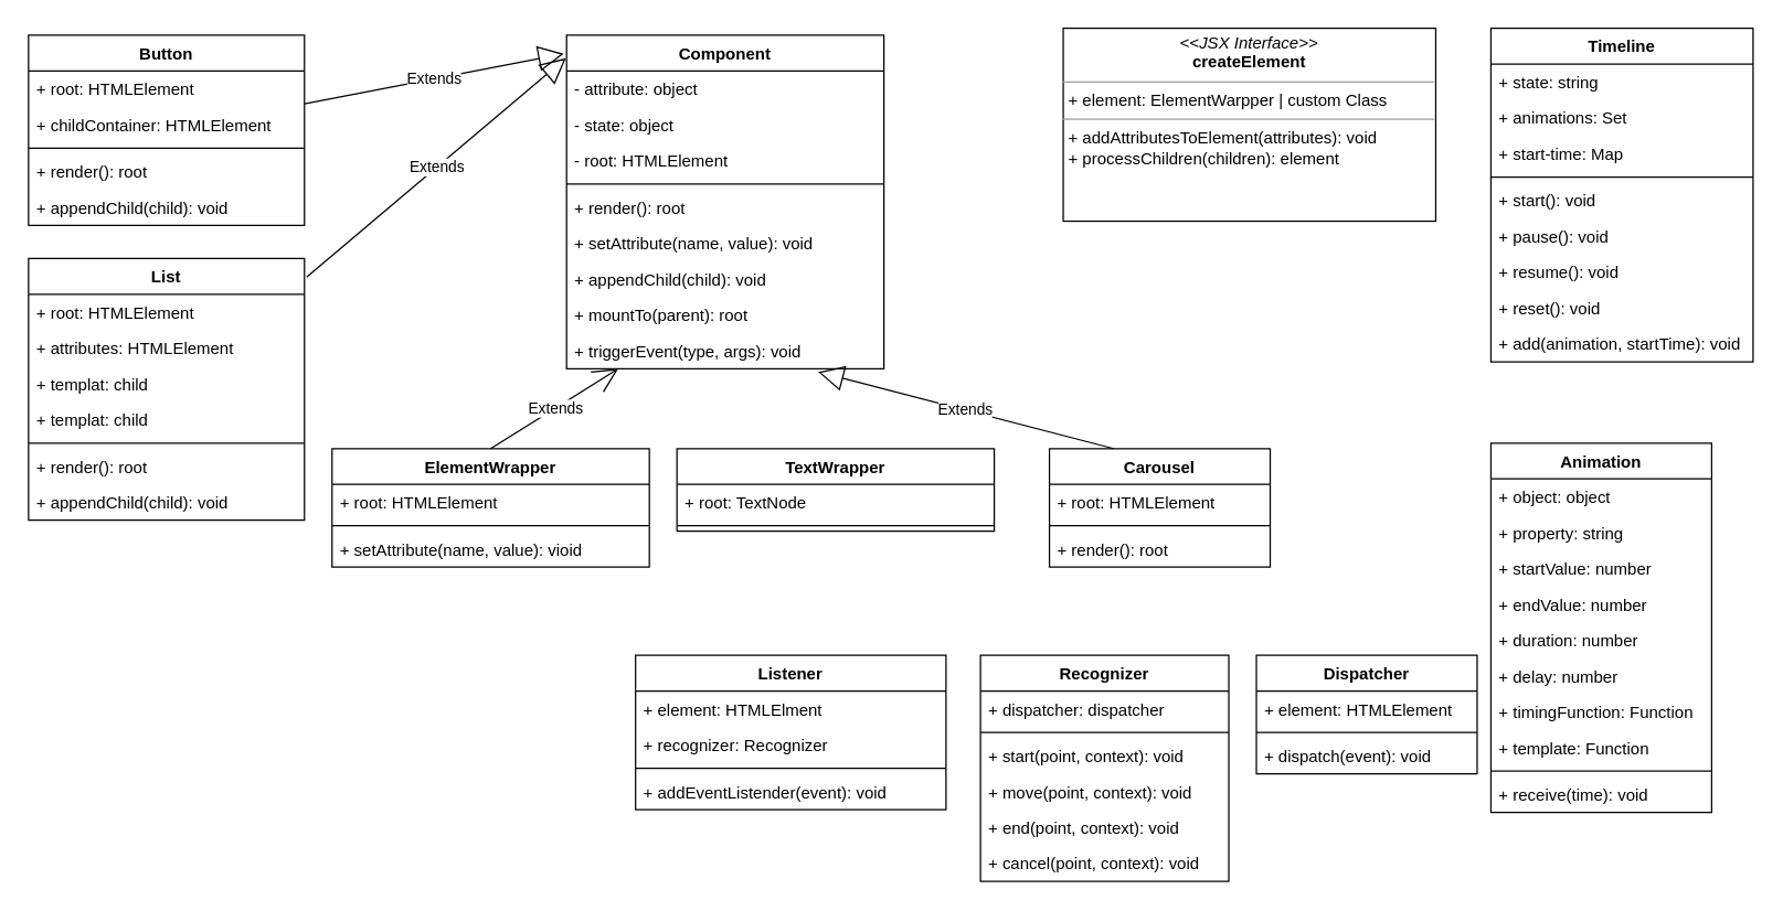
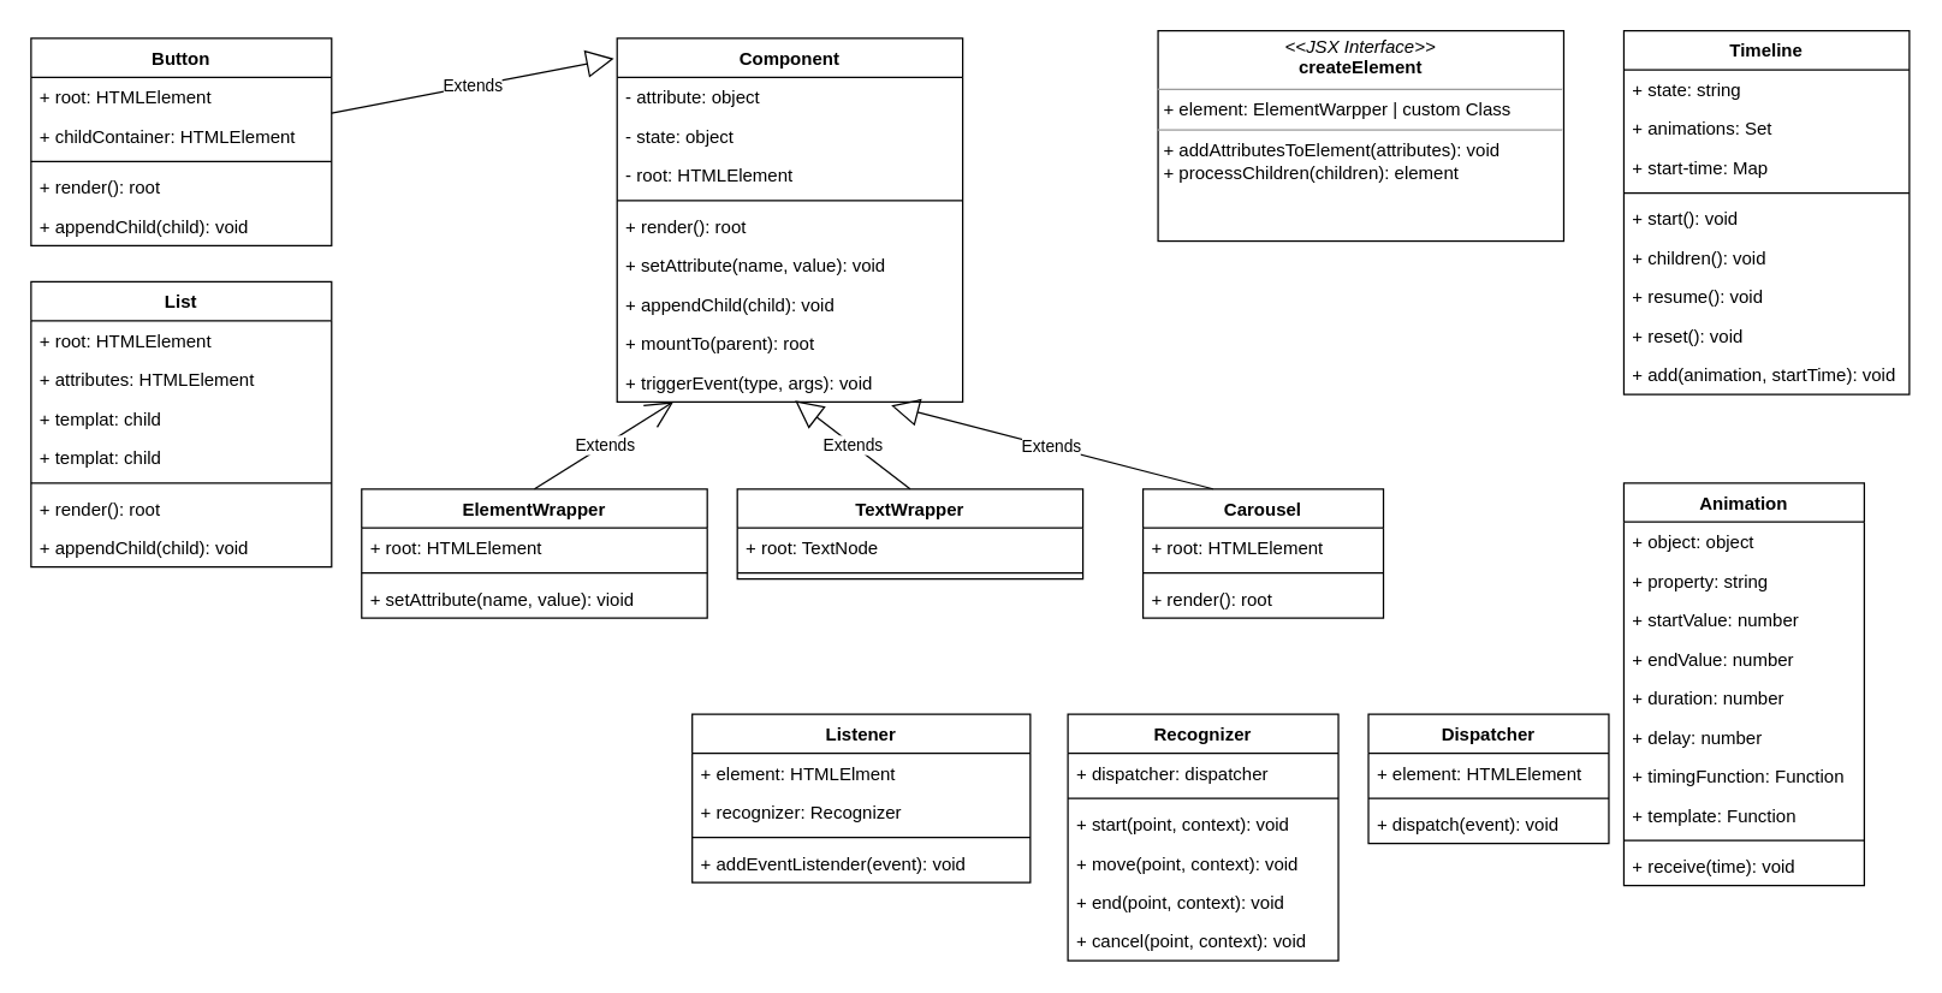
- <mxCell id="78" value="Extends" style="endArrow=block;endSize=16;endFill=0;html=1;entryX=-0.002;entryY=0.069;entryDx=0;entryDy=0;exitX=1.008;exitY=0.071;exitDx=0;exitDy=0;entryPerimeter=0;exitPerimeter=0;" edge="1" parent="1" source="70" target="2"><mxGeometry width="160" relative="1" as="geometry"><mxPoint x="365" y="335" as="sourcePoint" /><mxPoint x="457.49" y="277" as="targetPoint" /></mxGeometry></mxCell>
- <mxCell id="49" value="+ pause(): void" style="text;strokeColor=none;fillColor=none;align=left;verticalAlign=top;spacingLeft=4;spacingRight=4;overflow=hidden;rotatable=0;points=[[0,0.5],[1,0.5]];portConstraint=eastwest;" vertex="1" parent="43"><mxGeometry y="138" width="190" height="26" as="geometry" /></mxCell>
+ <mxCell id="49" value="+ children(): void" style="text;strokeColor=none;fillColor=none;align=left;verticalAlign=top;spacingLeft=4;spacingRight=4;overflow=hidden;rotatable=0;points=[[0,0.5],[1,0.5]];portConstraint=eastwest;" vertex="1" parent="43"><mxGeometry y="138" width="190" height="26" as="geometry" /></mxCell>
+ <mxCell id="20" value="Extends" style="endArrow=block;endSize=16;endFill=0;html=1;entryX=0.515;entryY=0.969;entryDx=0;entryDy=0;exitX=0.5;exitY=0;exitDx=0;exitDy=0;entryPerimeter=0;" edge="1" parent="1" source="17" target="11"><mxGeometry width="160" relative="1" as="geometry"><mxPoint x="435" y="335" as="sourcePoint" /><mxPoint x="421.66" y="253.392" as="targetPoint" /></mxGeometry></mxCell>
